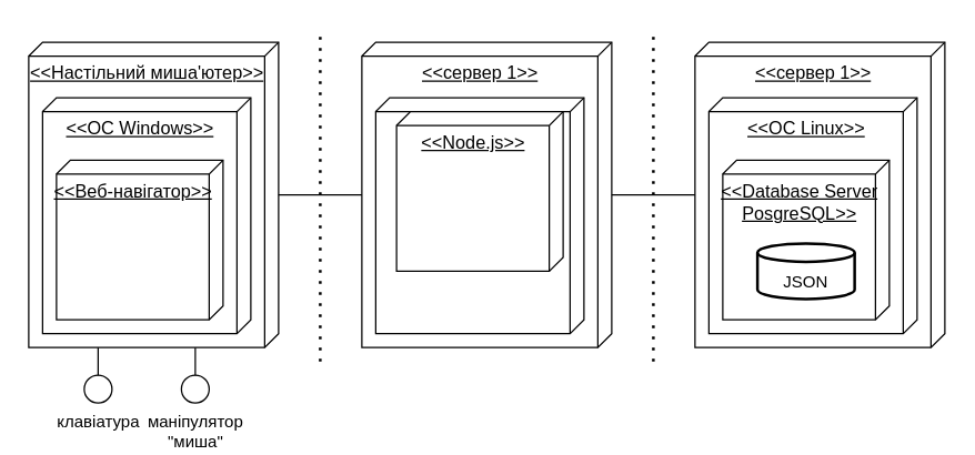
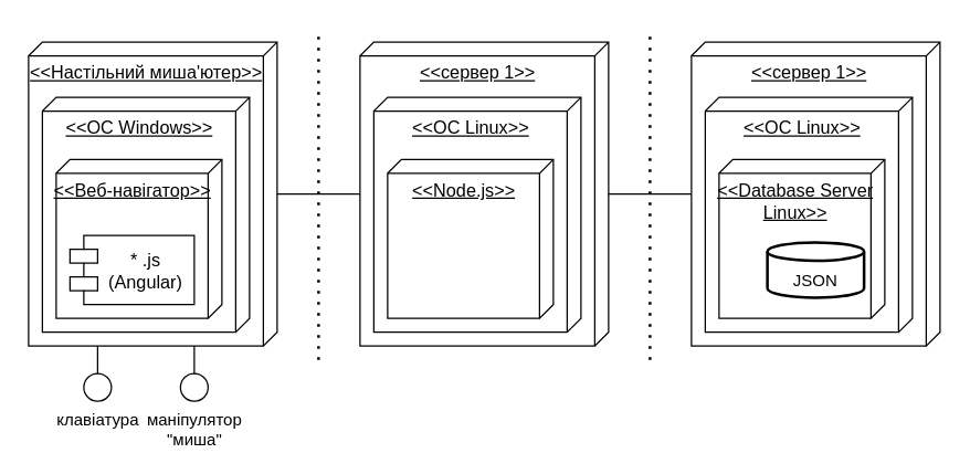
- <mxCell id="10" value="&amp;lt;&amp;lt;Node.js&amp;gt;&amp;gt;" style="verticalAlign=top;align=center;spacingTop=8;spacingLeft=2;spacingRight=12;shape=cube;size=10;direction=south;fontStyle=4;html=1;fontFamily=Helvetica;fontSize=13;" parent="1" vertex="1"><mxGeometry x="285" y="80" width="120" height="115" as="geometry" /></mxCell>
+ <mxCell id="10" value="&amp;lt;&amp;lt;Node.js&amp;gt;&amp;gt;" style="verticalAlign=top;align=center;spacingTop=8;spacingLeft=2;spacingRight=12;shape=cube;size=10;direction=south;fontStyle=4;html=1;fontFamily=Helvetica;fontSize=13;" parent="1" vertex="1"><mxGeometry x="280" y="115" width="120" height="115" as="geometry" /></mxCell>
- <mxCell id="14" value="&amp;lt;&amp;lt;Database Server&lt;br&gt;PosgreSQL&amp;gt;&amp;gt;" style="verticalAlign=top;align=center;spacingTop=8;spacingLeft=2;spacingRight=12;shape=cube;size=10;direction=south;fontStyle=4;html=1;fontFamily=Helvetica;fontSize=13;" parent="1" vertex="1"><mxGeometry x="520" y="115" width="120" height="115" as="geometry" /></mxCell>
+ <mxCell id="14" value="&amp;lt;&amp;lt;Database Server&lt;br&gt;Linux&amp;gt;&amp;gt;" style="verticalAlign=top;align=center;spacingTop=8;spacingLeft=2;spacingRight=12;shape=cube;size=10;direction=south;fontStyle=4;html=1;fontFamily=Helvetica;fontSize=13;" parent="1" vertex="1"><mxGeometry x="520" y="115" width="120" height="115" as="geometry" /></mxCell>
+ <mxCell id="7" value="* .js&#10;(Angular)" style="shape=module;align=center;spacingLeft=20;align=center;verticalAlign=middle;fontFamily=Helvetica;fontSize=13;" parent="1" vertex="1"><mxGeometry x="50" y="170" width="90" height="50" as="geometry" /></mxCell>
- <mxCell id="17" value="&lt;br&gt;JSON" style="strokeWidth=2;html=1;shape=mxgraph.flowchart.database;whiteSpace=wrap;verticalAlign=middle;" parent="1" vertex="1"><mxGeometry x="545" y="175" width="70" height="40" as="geometry" /></mxCell>
+ <mxCell id="17" value="&lt;br&gt;JSON" style="strokeWidth=2;html=1;shape=mxgraph.flowchart.database;whiteSpace=wrap;verticalAlign=middle;" parent="1" vertex="1"><mxGeometry x="555" y="175" width="70" height="40" as="geometry" /></mxCell>
